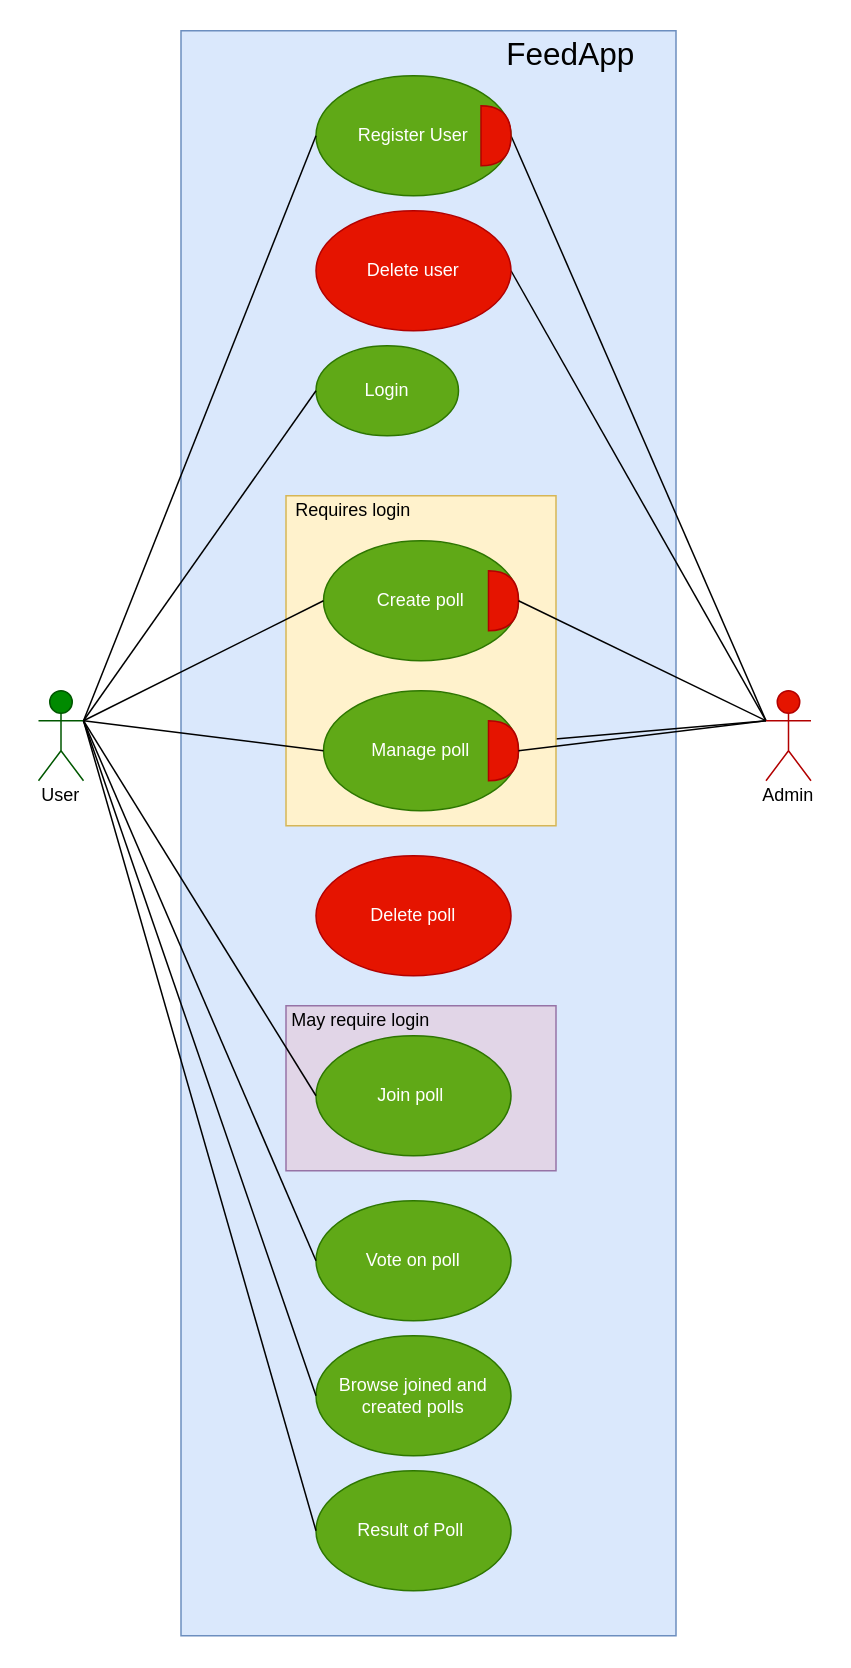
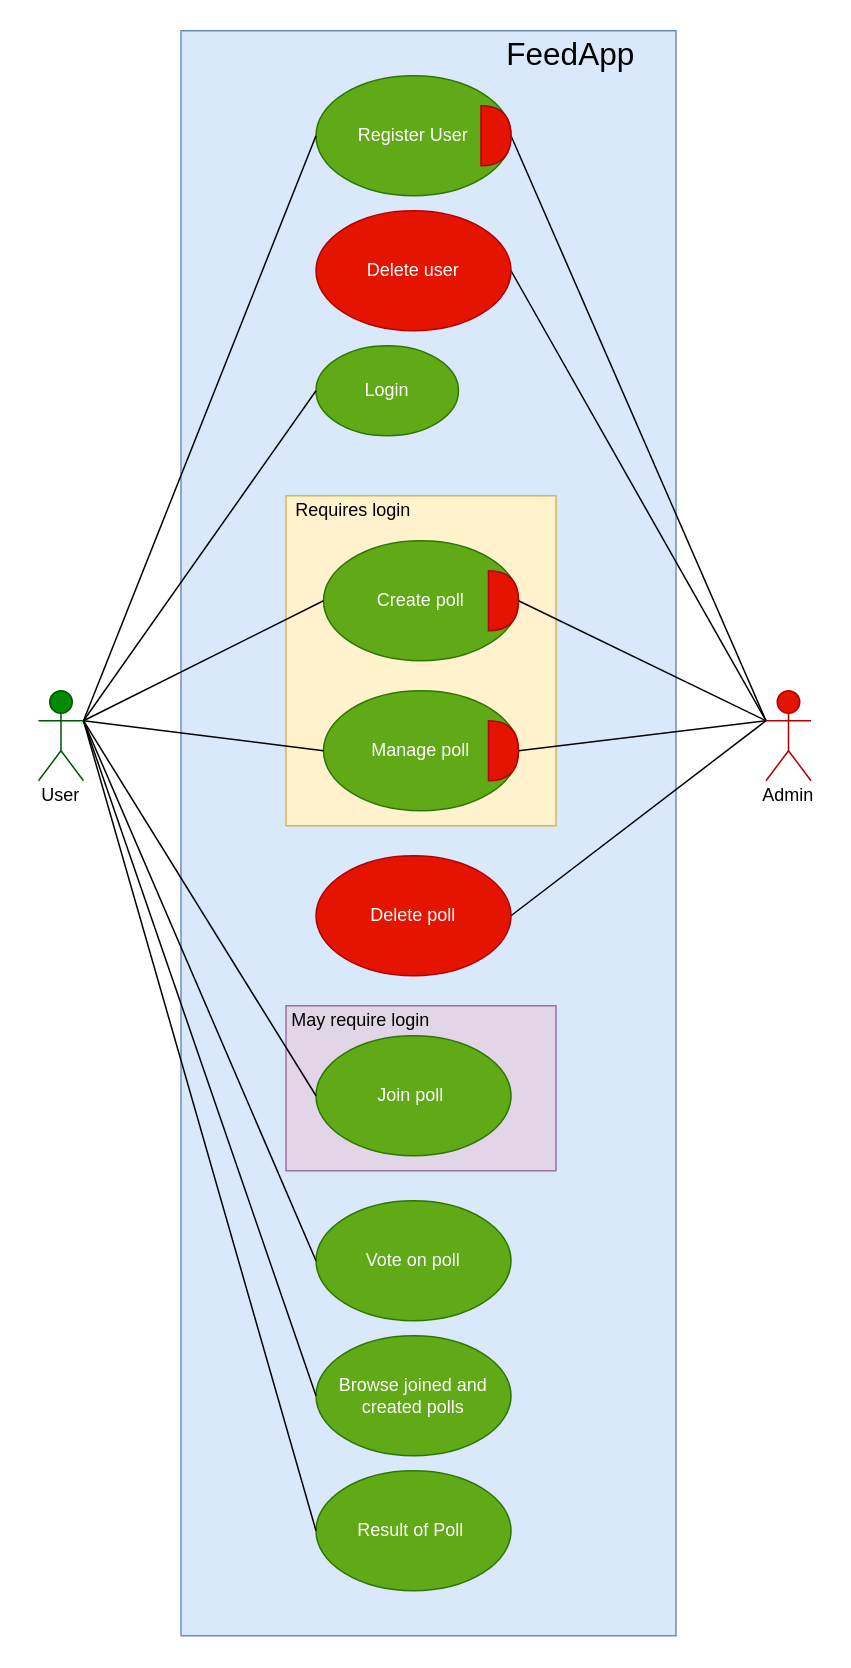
- <mxCell id="6" style="edgeStyle=none;rounded=0;orthogonalLoop=1;jettySize=auto;html=1;exitX=0;exitY=0.333;exitDx=0;exitDy=0;exitPerimeter=0;endArrow=none;endFill=0;" edge="1" parent="1" source="7" target="25"><mxGeometry relative="1" as="geometry" /></mxCell>
+ <mxCell id="6" style="edgeStyle=none;rounded=0;orthogonalLoop=1;jettySize=auto;html=1;exitX=0;exitY=0.333;exitDx=0;exitDy=0;exitPerimeter=0;entryX=1;entryY=0.5;entryDx=0;entryDy=0;endArrow=none;endFill=0;" edge="1" parent="1" source="7" target="29"><mxGeometry relative="1" as="geometry" /></mxCell>
